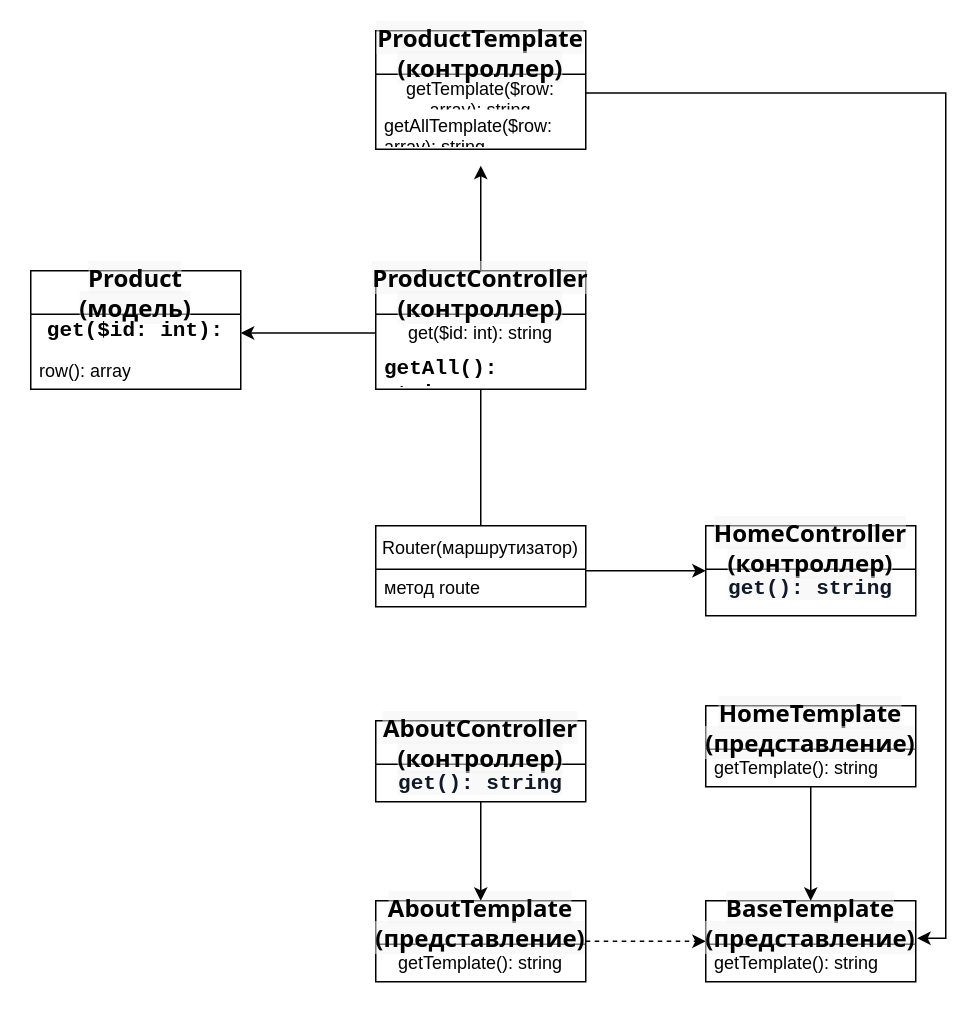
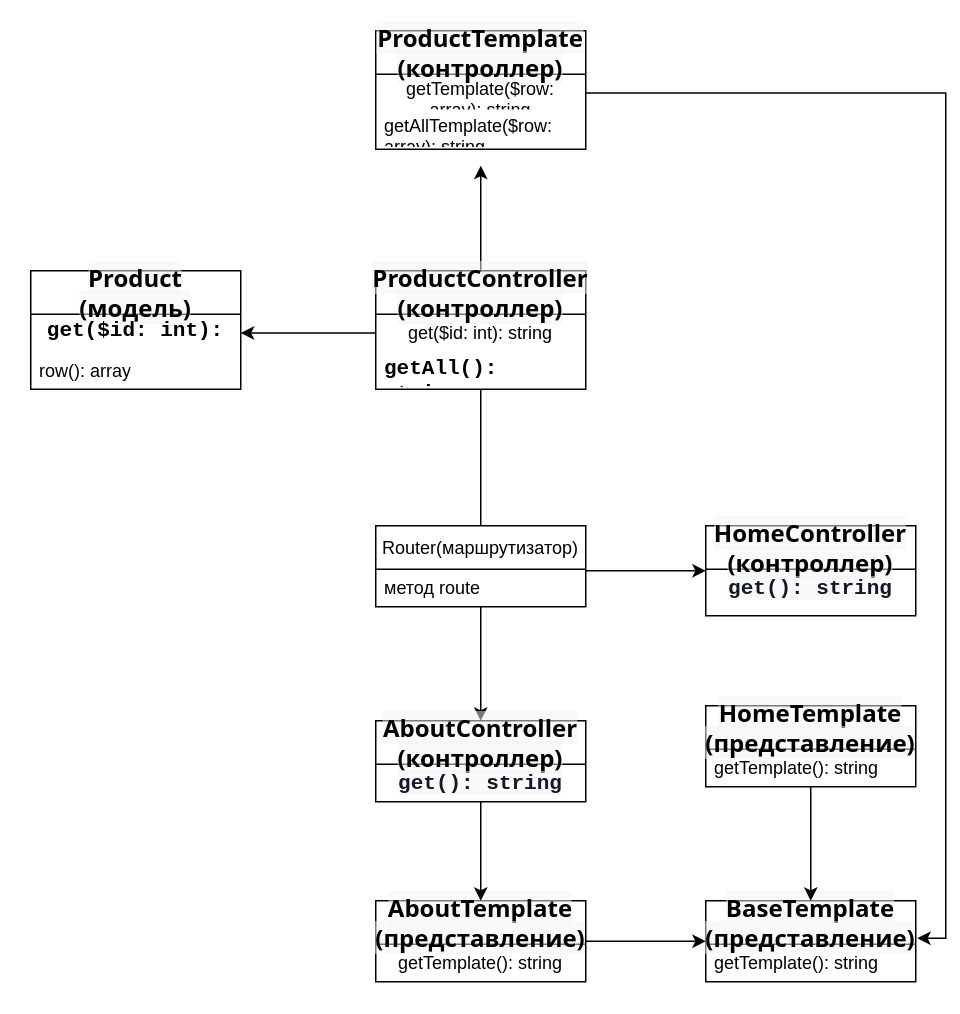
+ <mxCell id="3" style="edgeStyle=orthogonalEdgeStyle;rounded=0;orthogonalLoop=1;jettySize=auto;html=1;entryX=0.5;entryY=0;entryDx=0;entryDy=0;" edge="1" parent="1" source="4" target="11"><mxGeometry relative="1" as="geometry" /></mxCell>
- <mxCell id="7" style="edgeStyle=orthogonalEdgeStyle;rounded=0;orthogonalLoop=1;jettySize=auto;html=1;entryX=0;entryY=0.5;entryDx=0;entryDy=0;dashed=1;" edge="1" parent="1" source="8" target="13"><mxGeometry relative="1" as="geometry" /></mxCell>
+ <mxCell id="7" style="edgeStyle=orthogonalEdgeStyle;rounded=0;orthogonalLoop=1;jettySize=auto;html=1;entryX=0;entryY=0.5;entryDx=0;entryDy=0;" edge="1" parent="1" source="8" target="13"><mxGeometry relative="1" as="geometry" /></mxCell>
